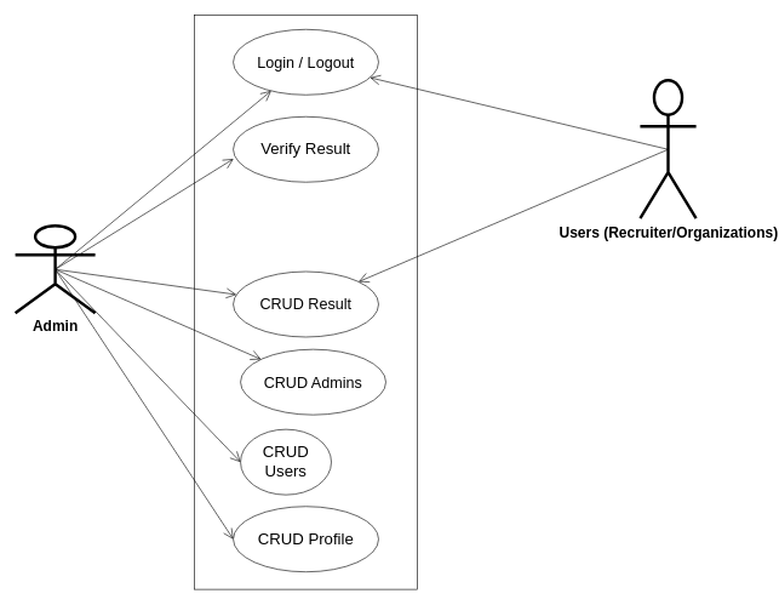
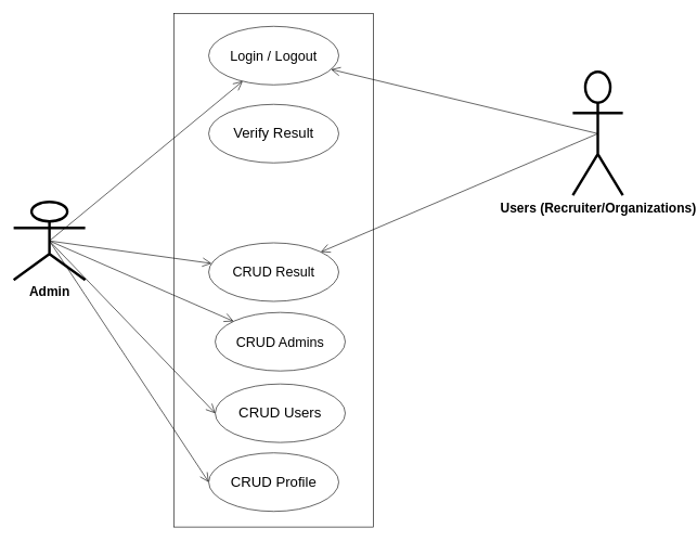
- <mxCell id="13" value="" style="endArrow=open;endFill=1;endSize=12;html=1;entryX=0.002;entryY=0.644;entryDx=0;entryDy=0;entryPerimeter=0;exitX=0.5;exitY=0.5;exitDx=0;exitDy=0;exitPerimeter=0;" parent="1" target="7" edge="1" source="3"><mxGeometry width="160" relative="1" as="geometry"><mxPoint x="40" y="360" as="sourcePoint" /><mxPoint x="330.043" y="366.315" as="targetPoint" /></mxGeometry></mxCell>
- <mxCell id="17" value="&lt;font style=&quot;font-size: 22px&quot;&gt;CRUD Users&lt;/font&gt;" style="ellipse;whiteSpace=wrap;html=1;" parent="1" vertex="1"><mxGeometry x="330" y="590" width="125" height="90" as="geometry" /></mxCell>
+ <mxCell id="17" value="&lt;font style=&quot;font-size: 22px&quot;&gt;CRUD Users&lt;/font&gt;" style="ellipse;whiteSpace=wrap;html=1;" parent="1" vertex="1"><mxGeometry x="330" y="590" width="200" height="90" as="geometry" /></mxCell>
